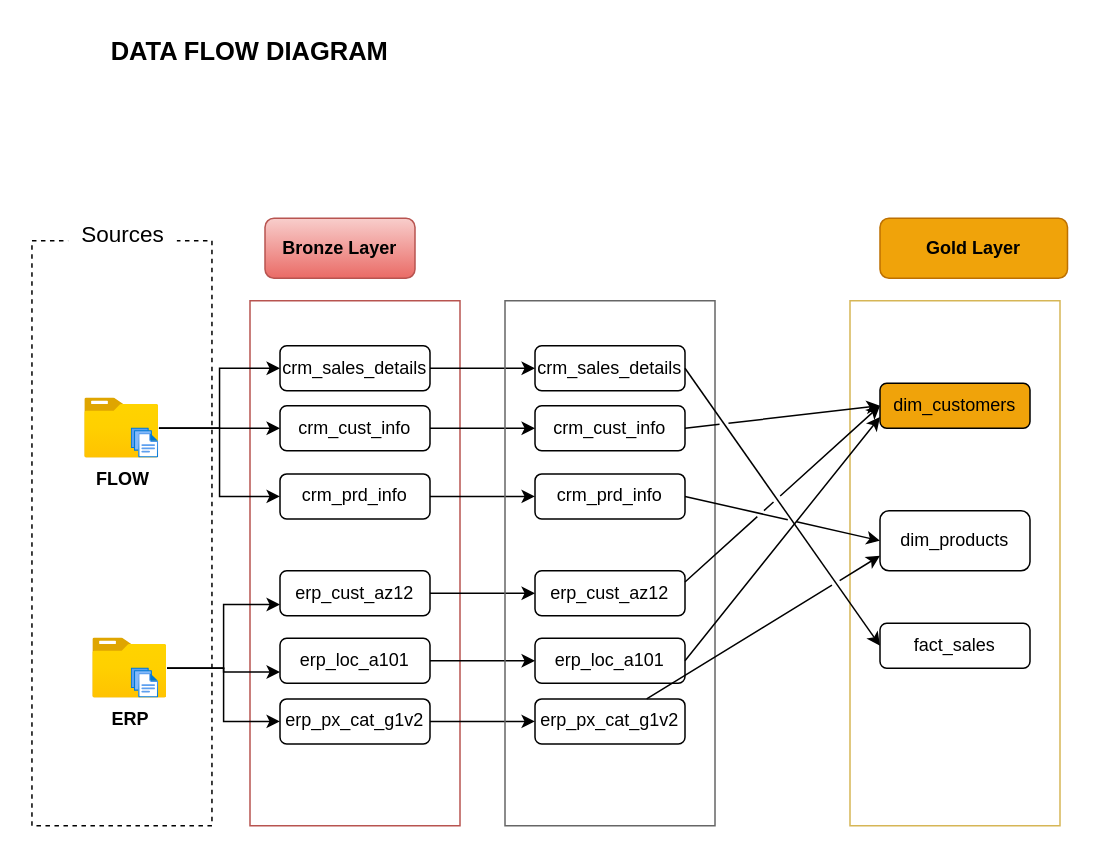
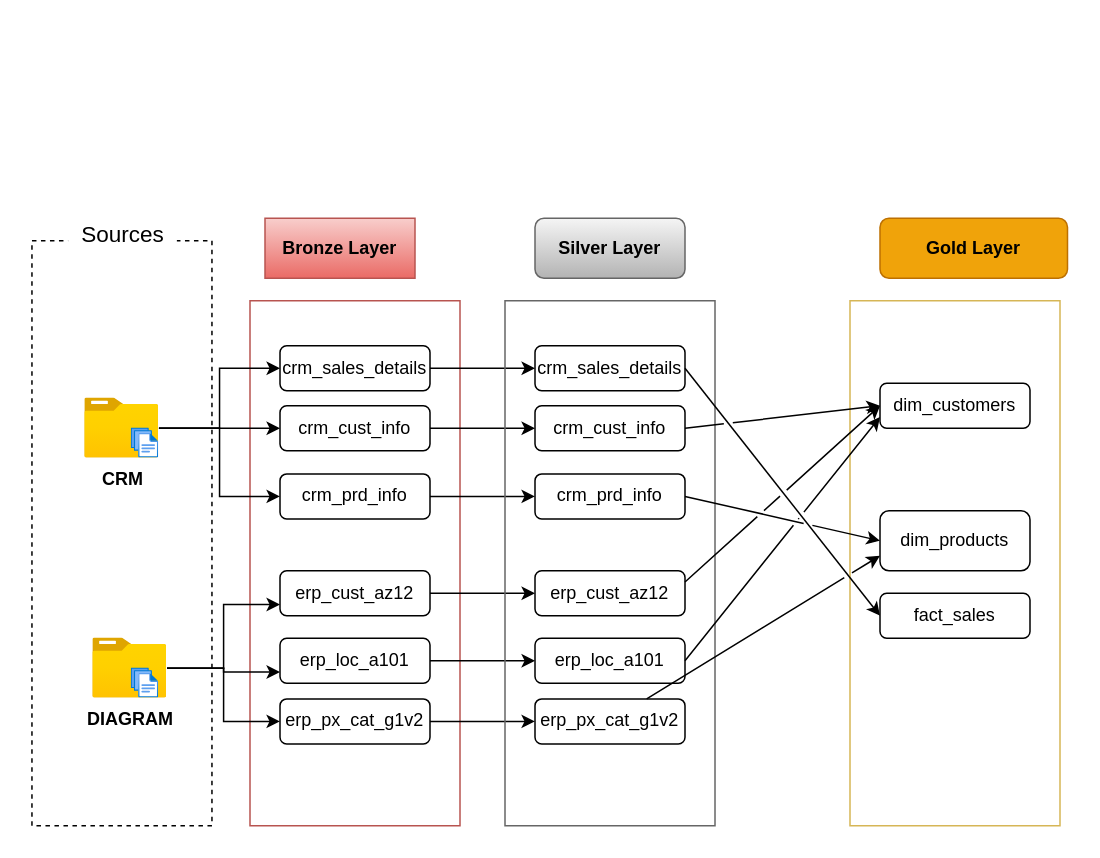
- <mxCell id="47" value="&lt;font style=&quot;font-size: 17px;&quot;&gt;&lt;b&gt;DATA FLOW DIAGRAM&lt;/b&gt;&lt;/font&gt;" style="text;html=1;align=center;verticalAlign=middle;whiteSpace=wrap;rounded=0;" vertex="1" parent="1"><mxGeometry x="36" y="20" width="260" height="30" as="geometry" /></mxCell>
- <mxCell id="27" value="&lt;b&gt;Bronze Layer&lt;/b&gt;" style="rounded=1;whiteSpace=wrap;html=1;fillColor=#f8cecc;strokeColor=#b85450;gradientColor=#ea6b66;" parent="1" vertex="1"><mxGeometry x="176" y="145" width="100" height="40" as="geometry" /></mxCell>
+ <mxCell id="27" value="&lt;b&gt;Bronze Layer&lt;/b&gt;" style="whiteSpace=wrap;html=1;fillColor=#f8cecc;strokeColor=#b85450;gradientColor=#ea6b66;rounded=0;" parent="1" vertex="1"><mxGeometry x="176" y="145" width="100" height="40" as="geometry" /></mxCell>
+ <mxCell id="29" value="&lt;b&gt;Silver Layer&lt;/b&gt;" style="rounded=1;whiteSpace=wrap;html=1;fillColor=#f5f5f5;strokeColor=#666666;fontStyle=0;gradientColor=#b3b3b3;" parent="1" vertex="1"><mxGeometry x="356" y="145" width="100" height="40" as="geometry" /></mxCell>
- <mxCell id="37" value="dim_customers" style="rounded=1;whiteSpace=wrap;html=1;fillColor=#f0a30a;" vertex="1" parent="1"><mxGeometry x="586" y="255" width="100" height="30" as="geometry" /></mxCell>
+ <mxCell id="37" value="dim_customers" style="rounded=1;whiteSpace=wrap;html=1;" vertex="1" parent="1"><mxGeometry x="586" y="255" width="100" height="30" as="geometry" /></mxCell>
- <mxCell id="8" value="&lt;b&gt;FLOW&lt;/b&gt;" style="image;aspect=fixed;html=1;points=[];align=center;fontSize=12;image=img/lib/azure2/general/Folder_Blank.svg;" parent="1" vertex="1"><mxGeometry x="56" y="265" width="49.29" height="40" as="geometry" /></mxCell>
+ <mxCell id="8" value="&lt;b&gt;CRM&lt;/b&gt;" style="image;aspect=fixed;html=1;points=[];align=center;fontSize=12;image=img/lib/azure2/general/Folder_Blank.svg;" parent="1" vertex="1"><mxGeometry x="56" y="265" width="49.29" height="40" as="geometry" /></mxCell>
- <mxCell id="39" value="fact_sales" style="rounded=1;whiteSpace=wrap;html=1;" vertex="1" parent="1"><mxGeometry x="586" y="415" width="100" height="30" as="geometry" /></mxCell>
+ <mxCell id="39" value="fact_sales" style="rounded=1;whiteSpace=wrap;html=1;" vertex="1" parent="1"><mxGeometry x="586" y="395" width="100" height="30" as="geometry" /></mxCell>
- <mxCell id="12" value="&lt;b&gt;ERP&lt;/b&gt;" style="image;aspect=fixed;html=1;points=[];align=center;fontSize=12;image=img/lib/azure2/general/Folder_Blank.svg;" parent="1" vertex="1"><mxGeometry x="61.36" y="425" width="49.29" height="40" as="geometry" /></mxCell>
+ <mxCell id="12" value="&lt;b&gt;DIAGRAM&lt;/b&gt;" style="image;aspect=fixed;html=1;points=[];align=center;fontSize=12;image=img/lib/azure2/general/Folder_Blank.svg;" parent="1" vertex="1"><mxGeometry x="61.36" y="425" width="49.29" height="40" as="geometry" /></mxCell>
